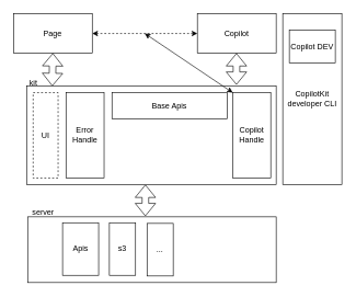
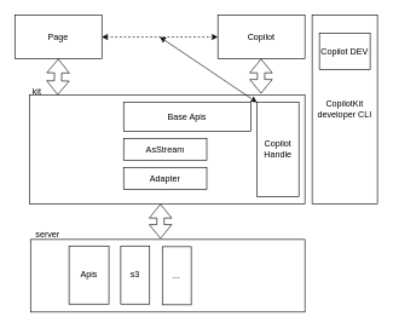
- <mxCell id="24" value="UI" style="rounded=0;whiteSpace=wrap;html=1;dashed=1;" vertex="1" parent="17"><mxGeometry x="10" y="10" width="37.97" height="130" as="geometry" /></mxCell>
- <mxCell id="19" value="Error&lt;br&gt;Handle" style="rounded=0;whiteSpace=wrap;html=1;" vertex="1" parent="17"><mxGeometry x="60.001" y="10" width="57.969" height="130" as="geometry" /></mxCell>
+ <mxCell id="23" value="AsStream" style="rounded=0;whiteSpace=wrap;html=1;" vertex="1" parent="17"><mxGeometry x="130" y="60" width="114.68" height="30" as="geometry" /></mxCell>
+ <mxCell id="22" value="Adapter" style="rounded=0;whiteSpace=wrap;html=1;" vertex="1" parent="17"><mxGeometry x="130" y="100" width="114.68" height="30" as="geometry" /></mxCell>
